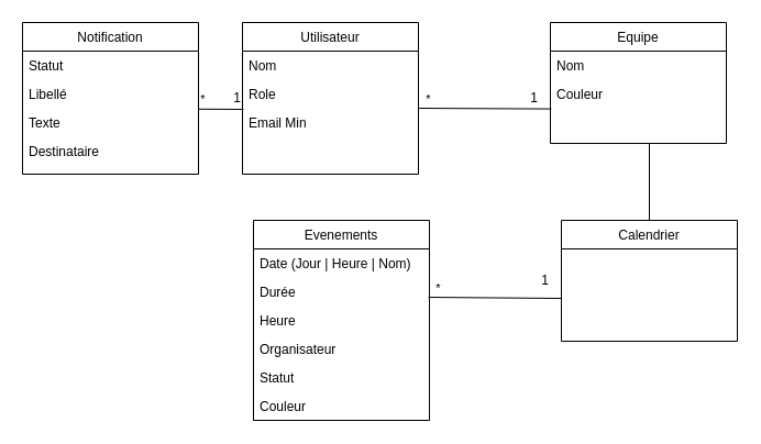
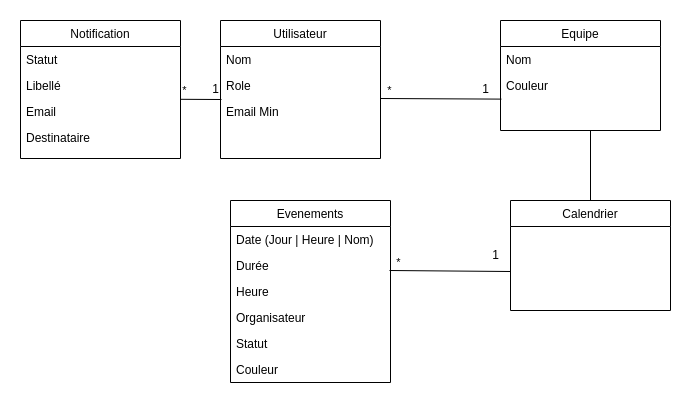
- <mxCell id="29" value="Texte" style="text;align=left;verticalAlign=top;spacingLeft=4;spacingRight=4;overflow=hidden;rotatable=0;points=[[0,0.5],[1,0.5]];portConstraint=eastwest;rounded=0;shadow=0;html=0;" vertex="1" parent="24"><mxGeometry y="78" width="160" height="26" as="geometry" /></mxCell>
+ <mxCell id="29" value="Email" style="text;align=left;verticalAlign=top;spacingLeft=4;spacingRight=4;overflow=hidden;rotatable=0;points=[[0,0.5],[1,0.5]];portConstraint=eastwest;rounded=0;shadow=0;html=0;" vertex="1" parent="24"><mxGeometry y="78" width="160" height="26" as="geometry" /></mxCell>
